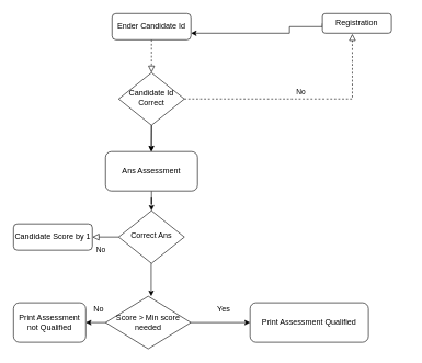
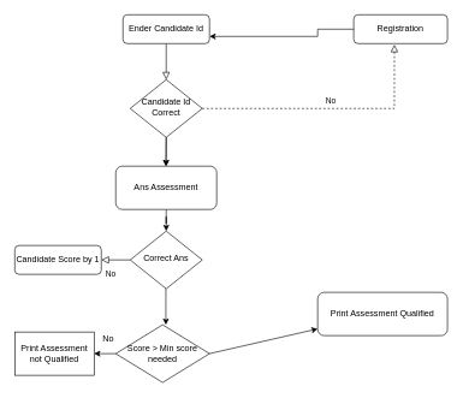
- <mxCell id="11" value="Registration" style="rounded=1;whiteSpace=wrap;html=1;" vertex="1" parent="1"><mxGeometry x="490" y="20" width="105" height="30" as="geometry" /></mxCell>
+ <mxCell id="11" value="Registration" style="rounded=1;whiteSpace=wrap;html=1;" vertex="1" parent="1"><mxGeometry x="490" y="20" width="130" height="40" as="geometry" /></mxCell>
- <mxCell id="2" value="" style="rounded=0;html=1;jettySize=auto;orthogonalLoop=1;fontSize=11;endArrow=block;endFill=0;endSize=8;strokeWidth=1;shadow=0;labelBackgroundColor=none;edgeStyle=orthogonalEdgeStyle;dashed=1;" parent="1" source="4" target="7" edge="1"><mxGeometry relative="1" as="geometry" /></mxCell>
+ <mxCell id="2" value="" style="rounded=0;html=1;jettySize=auto;orthogonalLoop=1;fontSize=11;endArrow=block;endFill=0;endSize=8;strokeWidth=1;shadow=0;labelBackgroundColor=none;edgeStyle=orthogonalEdgeStyle;" parent="1" source="4" target="7" edge="1"><mxGeometry relative="1" as="geometry" /></mxCell>
- <mxCell id="21" value="Yes" style="text;html=1;strokeColor=none;fillColor=none;align=center;verticalAlign=middle;whiteSpace=wrap;rounded=0;" vertex="1" parent="1"><mxGeometry x="320" y="460" width="40" height="20" as="geometry" /></mxCell>
- <mxCell id="20" value="Print Assessment not Qualified" style="rounded=1;whiteSpace=wrap;html=1;" vertex="1" parent="1"><mxGeometry x="20" y="460" width="110" height="60" as="geometry" /></mxCell>
+ <mxCell id="20" value="Print Assessment not Qualified" style="whiteSpace=wrap;html=1;rounded=0;" vertex="1" parent="1"><mxGeometry x="20" y="460" width="110" height="60" as="geometry" /></mxCell>
- <mxCell id="18" value="Print Assessment Qualified" style="rounded=1;whiteSpace=wrap;html=1;" vertex="1" parent="1"><mxGeometry x="380" y="460" width="180" height="60" as="geometry" /></mxCell>
+ <mxCell id="18" value="Print Assessment Qualified" style="rounded=1;whiteSpace=wrap;html=1;" vertex="1" parent="1"><mxGeometry x="440" y="405" width="180" height="60" as="geometry" /></mxCell>
